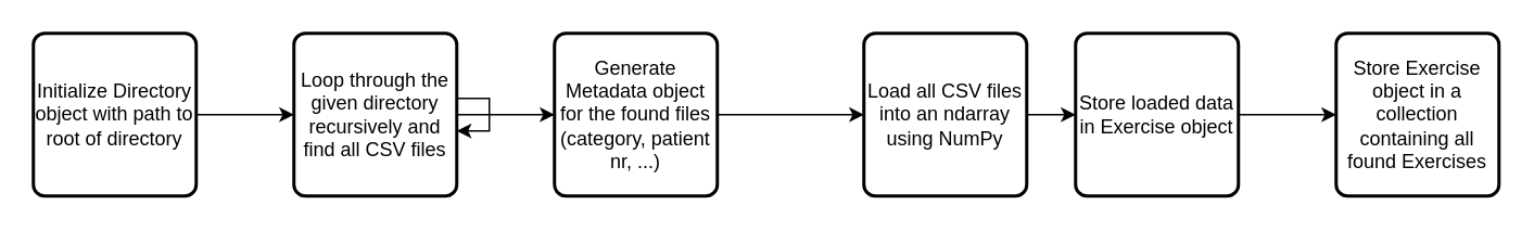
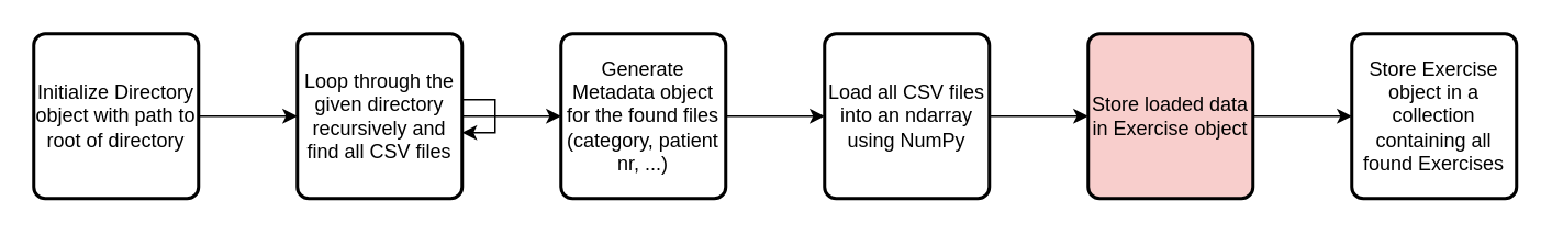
- <mxCell id="7" value="Load all CSV files into an ndarray using NumPy" style="rounded=1;whiteSpace=wrap;html=1;absoluteArcSize=1;arcSize=14;strokeWidth=2;" vertex="1" parent="1"><mxGeometry x="530" y="20" width="100" height="100" as="geometry" /></mxCell>
+ <mxCell id="7" value="Load all CSV files into an ndarray using NumPy" style="rounded=1;whiteSpace=wrap;html=1;absoluteArcSize=1;arcSize=14;strokeWidth=2;" vertex="1" parent="1"><mxGeometry x="500" y="20" width="100" height="100" as="geometry" /></mxCell>
- <mxCell id="9" value="Store loaded data in Exercise object" style="rounded=1;whiteSpace=wrap;html=1;absoluteArcSize=1;arcSize=14;strokeWidth=2;" vertex="1" parent="1"><mxGeometry x="660" y="20" width="100" height="100" as="geometry" /></mxCell>
+ <mxCell id="9" value="Store loaded data in Exercise object" style="rounded=1;whiteSpace=wrap;html=1;absoluteArcSize=1;arcSize=14;strokeWidth=2;fillColor=#f8cecc;" vertex="1" parent="1"><mxGeometry x="660" y="20" width="100" height="100" as="geometry" /></mxCell>
